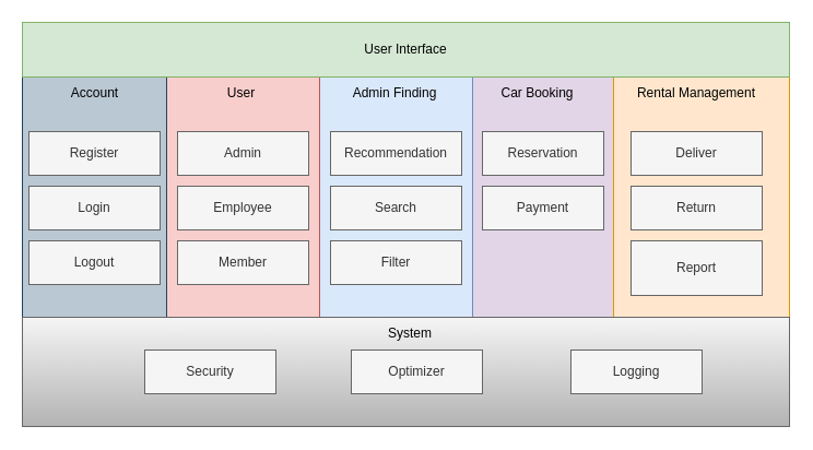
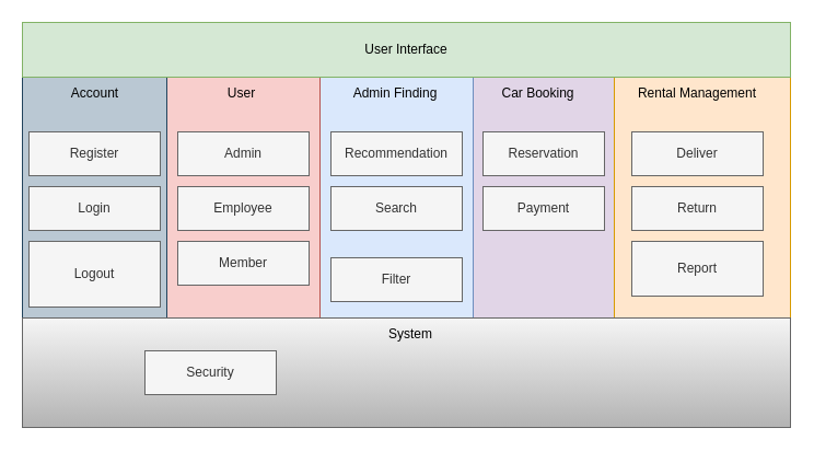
- <mxCell id="18" value="Logout" style="rounded=0;whiteSpace=wrap;html=1;fillColor=#f5f5f5;strokeColor=#666666;fontColor=#333333;" parent="1" vertex="1"><mxGeometry x="26" y="220" width="120" height="40" as="geometry" /></mxCell>
+ <mxCell id="18" value="Logout" style="rounded=0;whiteSpace=wrap;html=1;fillColor=#f5f5f5;strokeColor=#666666;fontColor=#333333;" parent="1" vertex="1"><mxGeometry x="26" y="220" width="120" height="60" as="geometry" /></mxCell>
- <mxCell id="22" value="Filter" style="rounded=0;whiteSpace=wrap;html=1;fillColor=#f5f5f5;strokeColor=#666666;fontColor=#333333;" parent="1" vertex="1"><mxGeometry x="302" y="220" width="120" height="40" as="geometry" /></mxCell>
+ <mxCell id="22" value="Filter" style="rounded=0;whiteSpace=wrap;html=1;fillColor=#f5f5f5;strokeColor=#666666;fontColor=#333333;" parent="1" vertex="1"><mxGeometry x="302" y="235" width="120" height="40" as="geometry" /></mxCell>
- <mxCell id="29" value="Optimizer" style="rounded=0;whiteSpace=wrap;html=1;fillColor=#f5f5f5;strokeColor=#666666;fontColor=#333333;" vertex="1" parent="1"><mxGeometry x="321" y="320" width="120" height="40" as="geometry" /></mxCell>
- <mxCell id="30" value="Logging" style="rounded=0;whiteSpace=wrap;html=1;fillColor=#f5f5f5;strokeColor=#666666;fontColor=#333333;" vertex="1" parent="1"><mxGeometry x="522" y="320" width="120" height="40" as="geometry" /></mxCell>
